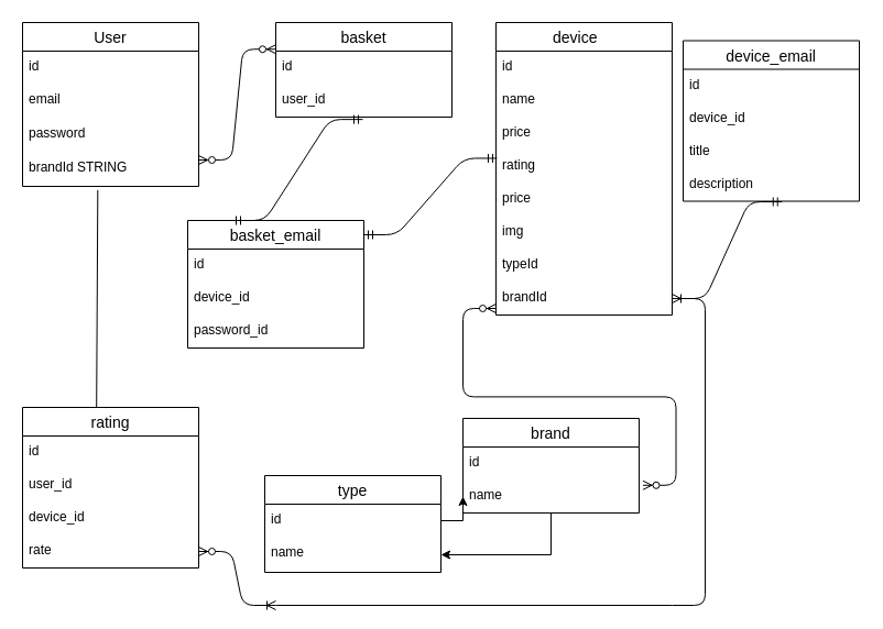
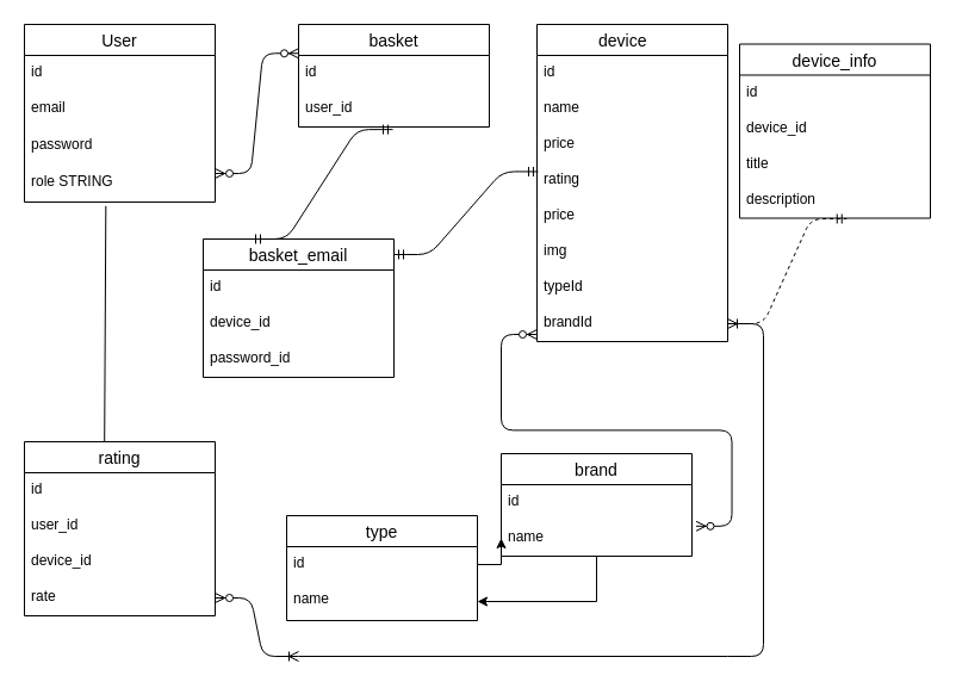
- <mxCell id="29" value="device_email" style="swimlane;fontStyle=0;childLayout=stackLayout;horizontal=1;startSize=26;horizontalStack=0;resizeParent=1;resizeParentMax=0;resizeLast=0;collapsible=1;marginBottom=0;align=center;fontSize=14;" vertex="1" parent="1"><mxGeometry x="620" y="36.5" width="160" height="146" as="geometry" /></mxCell>
+ <mxCell id="29" value="device_info" style="swimlane;fontStyle=0;childLayout=stackLayout;horizontal=1;startSize=26;horizontalStack=0;resizeParent=1;resizeParentMax=0;resizeLast=0;collapsible=1;marginBottom=0;align=center;fontSize=14;" vertex="1" parent="1"><mxGeometry x="620" y="36.5" width="160" height="146" as="geometry" /></mxCell>
- <mxCell id="6" value="brandId STRING" style="text;strokeColor=none;fillColor=none;spacingLeft=4;spacingRight=4;overflow=hidden;rotatable=0;points=[[0,0.5],[1,0.5]];portConstraint=eastwest;fontSize=12;" vertex="1" parent="2"><mxGeometry y="118" width="160" height="31" as="geometry" /></mxCell>
+ <mxCell id="6" value="role STRING" style="text;strokeColor=none;fillColor=none;spacingLeft=4;spacingRight=4;overflow=hidden;rotatable=0;points=[[0,0.5],[1,0.5]];portConstraint=eastwest;fontSize=12;" vertex="1" parent="2"><mxGeometry y="118" width="160" height="31" as="geometry" /></mxCell>
- <mxCell id="38" value="" style="edgeStyle=entityRelationEdgeStyle;fontSize=12;html=1;endArrow=ERmandOne;entryX=0.561;entryY=1.017;entryDx=0;entryDy=0;entryPerimeter=0;exitX=1;exitY=0.5;exitDx=0;exitDy=0;" edge="1" parent="1" source="18" target="33"><mxGeometry width="100" height="100" relative="1" as="geometry"><mxPoint x="650" y="360" as="sourcePoint" /><mxPoint x="750" y="260" as="targetPoint" /></mxGeometry></mxCell>
+ <mxCell id="38" value="" style="edgeStyle=entityRelationEdgeStyle;fontSize=12;html=1;endArrow=ERmandOne;entryX=0.561;entryY=1.017;entryDx=0;entryDy=0;entryPerimeter=0;exitX=1;exitY=0.5;exitDx=0;exitDy=0;dashed=1;" edge="1" parent="1" source="18" target="33"><mxGeometry width="100" height="100" relative="1" as="geometry"><mxPoint x="650" y="360" as="sourcePoint" /><mxPoint x="750" y="260" as="targetPoint" /></mxGeometry></mxCell>
